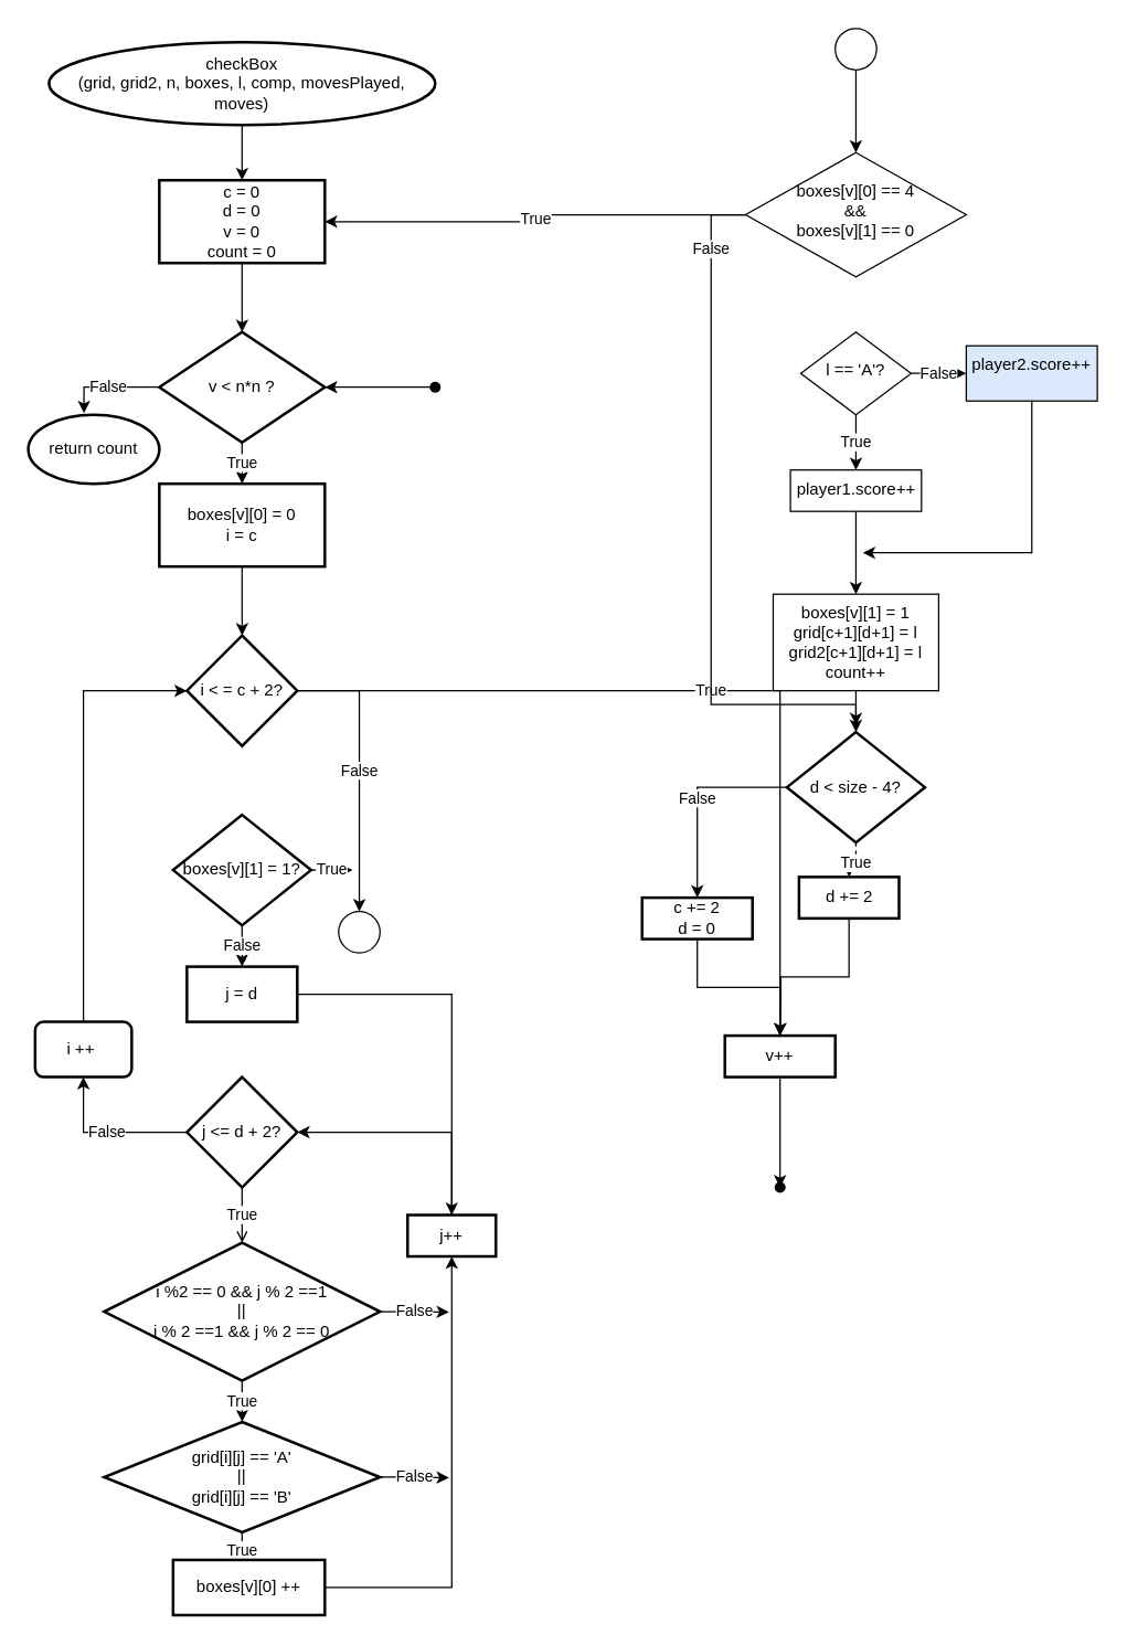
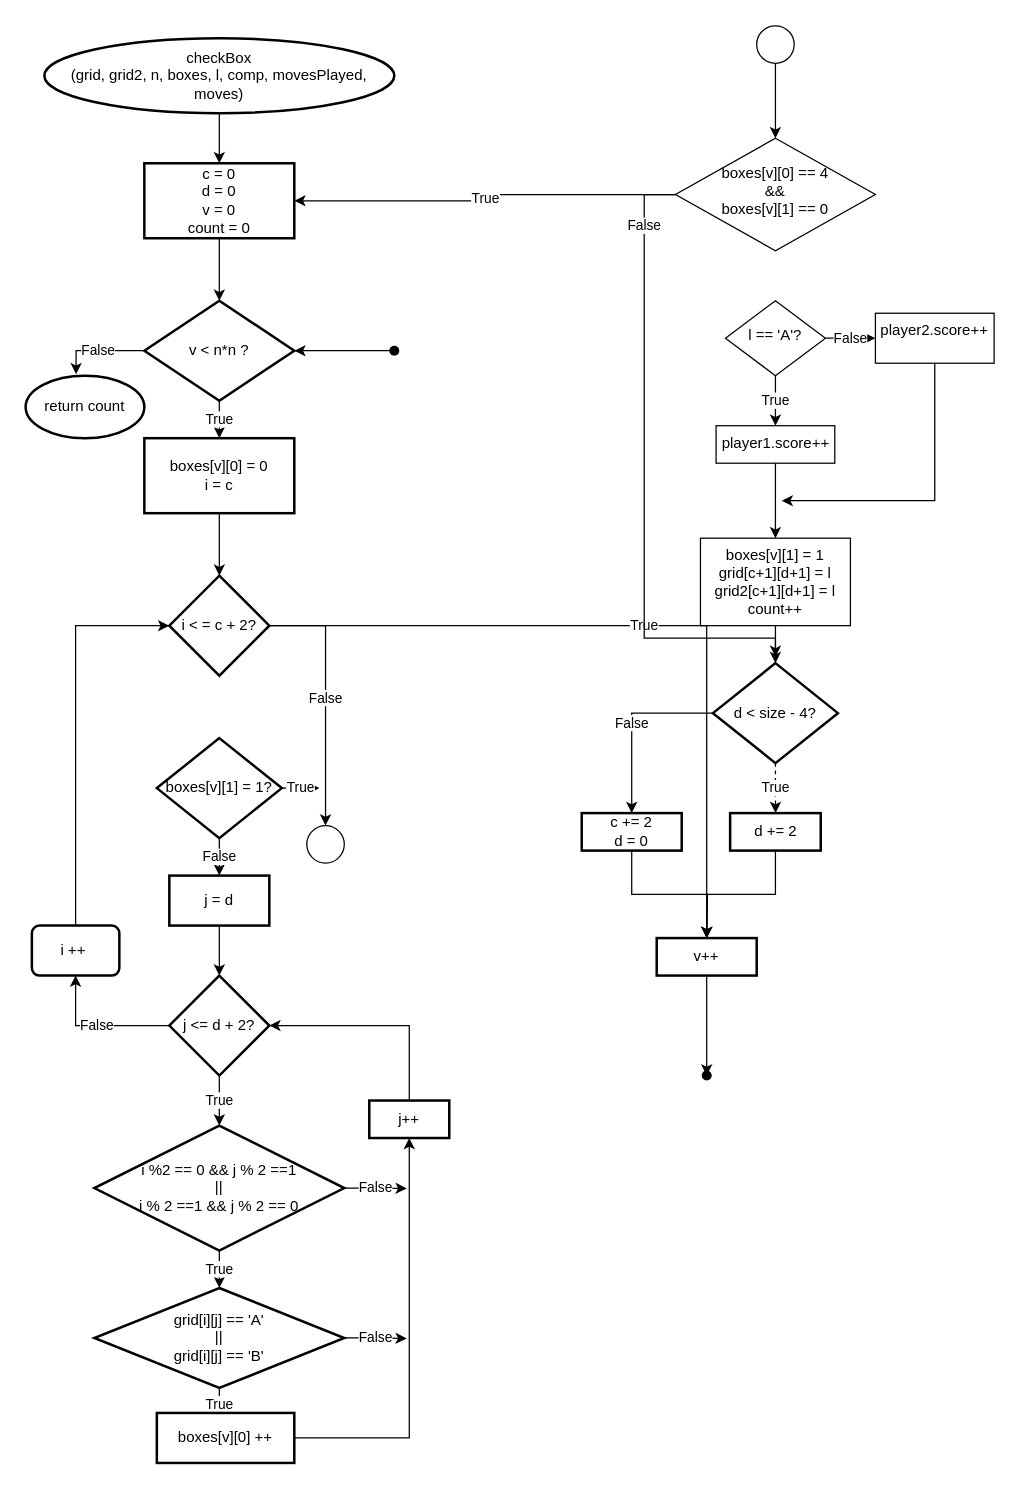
- <mxCell id="46" value="player2.score++" style="whiteSpace=wrap;html=1;verticalAlign=top;fillColor=#dae8fc;" vertex="1" parent="1"><mxGeometry x="700" y="250" width="95" height="40" as="geometry" /></mxCell>
+ <mxCell id="46" value="player2.score++" style="whiteSpace=wrap;html=1;verticalAlign=top;" vertex="1" parent="1"><mxGeometry x="700" y="250" width="95" height="40" as="geometry" /></mxCell>
- <mxCell id="53" value="d += 2" style="whiteSpace=wrap;html=1;strokeWidth=2;" vertex="1" parent="1"><mxGeometry x="578.75" y="635" width="72.5" height="30" as="geometry" /></mxCell>
+ <mxCell id="53" value="d += 2" style="whiteSpace=wrap;html=1;strokeWidth=2;" vertex="1" parent="1"><mxGeometry x="583.75" y="650" width="72.5" height="30" as="geometry" /></mxCell>
- <mxCell id="17" value="" style="edgeStyle=orthogonalEdgeStyle;rounded=0;orthogonalLoop=1;jettySize=auto;html=1;" edge="1" parent="1" source="18" target="34"><mxGeometry relative="1" as="geometry" /></mxCell>
+ <mxCell id="17" value="" style="edgeStyle=orthogonalEdgeStyle;rounded=0;orthogonalLoop=1;jettySize=auto;html=1;" edge="1" parent="1" source="18" target="21"><mxGeometry relative="1" as="geometry" /></mxCell>
- <mxCell id="19" value="True" style="edgeStyle=orthogonalEdgeStyle;rounded=0;orthogonalLoop=1;jettySize=auto;html=1;endArrow=open;" edge="1" parent="1" source="21" target="24"><mxGeometry relative="1" as="geometry" /></mxCell>
+ <mxCell id="19" value="True" style="edgeStyle=orthogonalEdgeStyle;rounded=0;orthogonalLoop=1;jettySize=auto;html=1;" edge="1" parent="1" source="21" target="24"><mxGeometry relative="1" as="geometry" /></mxCell>
